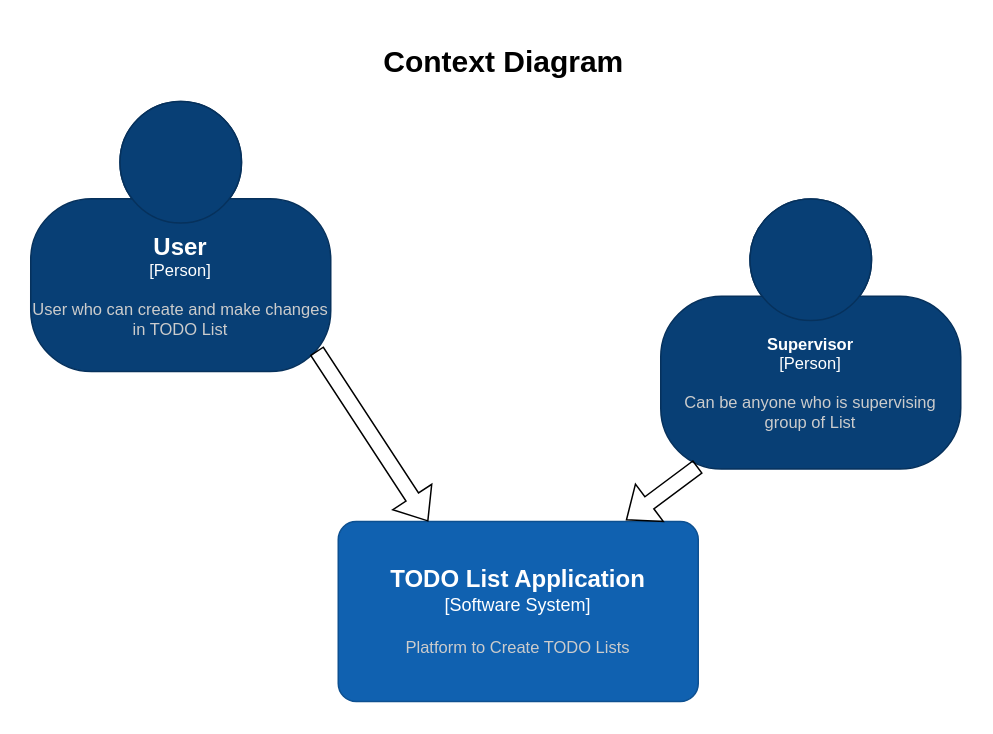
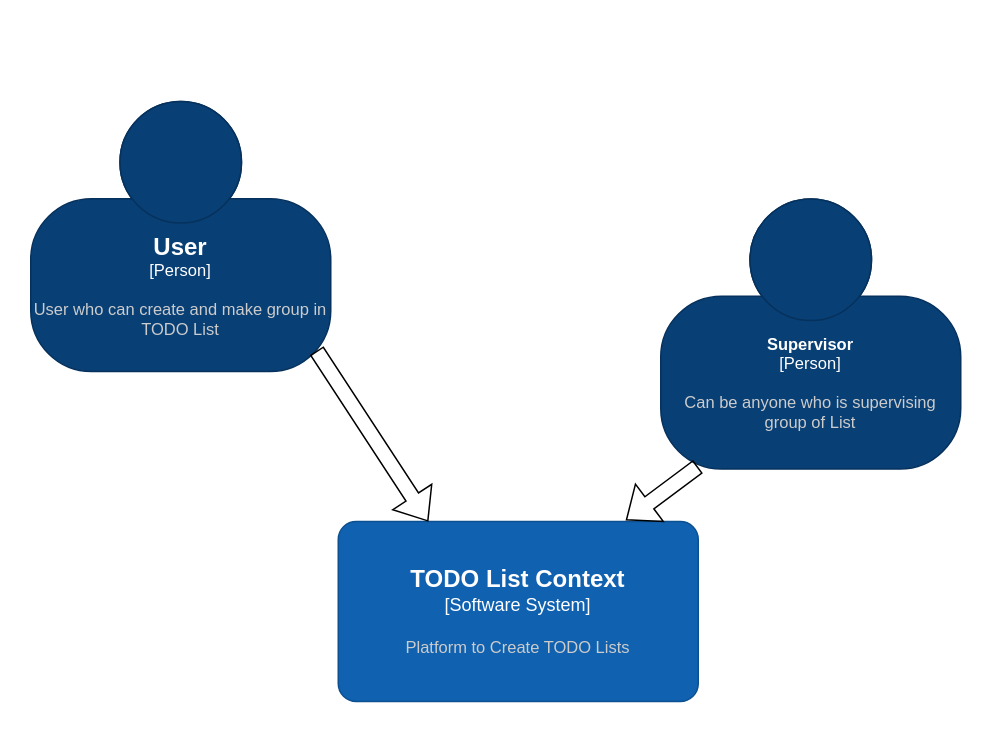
- <mxCell id="2" value="Context Diagram" style="text;html=1;align=center;verticalAlign=middle;resizable=0;points=[];autosize=1;fontStyle=1;fontSize=20;" parent="1" vertex="1"><mxGeometry x="245" y="20" width="180" height="40" as="geometry" /></mxCell>
- <mxCell id="3" value="&lt;font style=&quot;font-size: 16px&quot;&gt;&lt;b&gt;User&lt;/b&gt;&lt;/font&gt;&lt;div&gt;[Person]&lt;/div&gt;&lt;br&gt;&lt;div&gt;&lt;font style=&quot;font-size: 11px&quot;&gt;&lt;font color=&quot;#cccccc&quot;&gt;User who can create and make changes in TODO List&lt;/font&gt;&lt;/div&gt;" style="html=1;fontSize=11;dashed=0;whiteSpace=wrap;fillColor=#083F75;strokeColor=#06315C;fontColor=#ffffff;shape=mxgraph.c4.person2;align=center;metaEdit=1;points=[[0.5,0,0],[1,0.5,0],[1,0.75,0],[0.75,1,0],[0.5,1,0],[0.25,1,0],[0,0.75,0],[0,0.5,0]];resizable=0;" vertex="1" parent="1"><mxGeometry x="20" y="67" width="200" height="180" as="geometry" /></mxCell>
+ <mxCell id="3" value="&lt;font style=&quot;font-size: 16px&quot;&gt;&lt;b&gt;User&lt;/b&gt;&lt;/font&gt;&lt;div&gt;[Person]&lt;/div&gt;&lt;br&gt;&lt;div&gt;&lt;font style=&quot;font-size: 11px&quot;&gt;&lt;font color=&quot;#cccccc&quot;&gt;User who can create and make group in TODO List&lt;/font&gt;&lt;/div&gt;" style="html=1;fontSize=11;dashed=0;whiteSpace=wrap;fillColor=#083F75;strokeColor=#06315C;fontColor=#ffffff;shape=mxgraph.c4.person2;align=center;metaEdit=1;points=[[0.5,0,0],[1,0.5,0],[1,0.75,0],[0.75,1,0],[0.5,1,0],[0.25,1,0],[0,0.75,0],[0,0.5,0]];resizable=0;" vertex="1" parent="1"><mxGeometry x="20" y="67" width="200" height="180" as="geometry" /></mxCell>
- <mxCell id="5" value="&lt;font style=&quot;font-size: 16px&quot;&gt;&lt;b&gt;TODO List Application&lt;/b&gt;&lt;/font&gt;&lt;div&gt;[Software System]&lt;/div&gt;&lt;br&gt;&lt;div&gt;&lt;font style=&quot;font-size: 11px&quot;&gt;&lt;font color=&quot;#cccccc&quot;&gt;Platform to Create TODO Lists&lt;/font&gt;&lt;/div&gt;" style="rounded=1;whiteSpace=wrap;html=1;labelBackgroundColor=none;fillColor=#1061B0;fontColor=#ffffff;align=center;arcSize=10;strokeColor=#0D5091;metaEdit=1;resizable=0;points=[[0.25,0,0],[0.5,0,0],[0.75,0,0],[1,0.25,0],[1,0.5,0],[1,0.75,0],[0.75,1,0],[0.5,1,0],[0.25,1,0],[0,0.75,0],[0,0.5,0],[0,0.25,0]];" vertex="1" parent="1"><mxGeometry x="225" y="347" width="240" height="120" as="geometry" /></mxCell>
+ <mxCell id="5" value="&lt;font style=&quot;font-size: 16px&quot;&gt;&lt;b&gt;TODO List Context&lt;/b&gt;&lt;/font&gt;&lt;div&gt;[Software System]&lt;/div&gt;&lt;br&gt;&lt;div&gt;&lt;font style=&quot;font-size: 11px&quot;&gt;&lt;font color=&quot;#cccccc&quot;&gt;Platform to Create TODO Lists&lt;/font&gt;&lt;/div&gt;" style="rounded=1;whiteSpace=wrap;html=1;labelBackgroundColor=none;fillColor=#1061B0;fontColor=#ffffff;align=center;arcSize=10;strokeColor=#0D5091;metaEdit=1;resizable=0;points=[[0.25,0,0],[0.5,0,0],[0.75,0,0],[1,0.25,0],[1,0.5,0],[1,0.75,0],[0.75,1,0],[0.5,1,0],[0.25,1,0],[0,0.75,0],[0,0.5,0],[0,0.25,0]];" vertex="1" parent="1"><mxGeometry x="225" y="347" width="240" height="120" as="geometry" /></mxCell>
